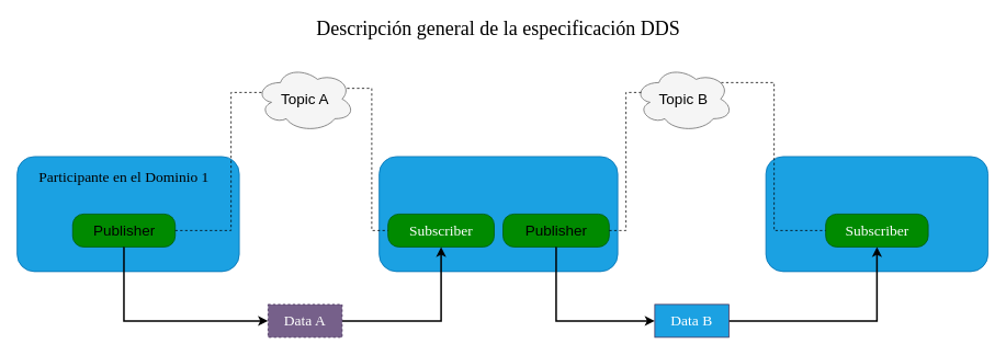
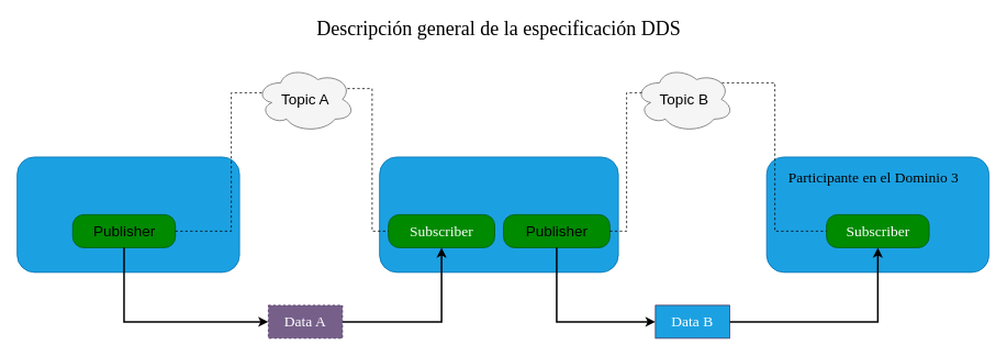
- <mxCell id="4" value="&lt;font style=&quot;color: light-dark(rgb(0, 0, 0), rgb(26, 26, 26)); font-size: 18px;&quot; face=&quot;Tahoma&quot;&gt;Participante en el Dominio 1&lt;/font&gt;" style="text;html=1;align=center;verticalAlign=middle;whiteSpace=wrap;rounded=0;" vertex="1" parent="2"><mxGeometry y="10" width="259.615" height="30" as="geometry" /></mxCell>
+ <mxCell id="12" value="&lt;font style=&quot;color: light-dark(rgb(0, 0, 0), rgb(26, 26, 26)); font-size: 18px;&quot; face=&quot;Tahoma&quot;&gt;Participante en el Dominio 3&lt;/font&gt;" style="text;html=1;align=center;verticalAlign=middle;whiteSpace=wrap;rounded=0;" vertex="1" parent="10"><mxGeometry y="10" width="259.615" height="30" as="geometry" /></mxCell>
